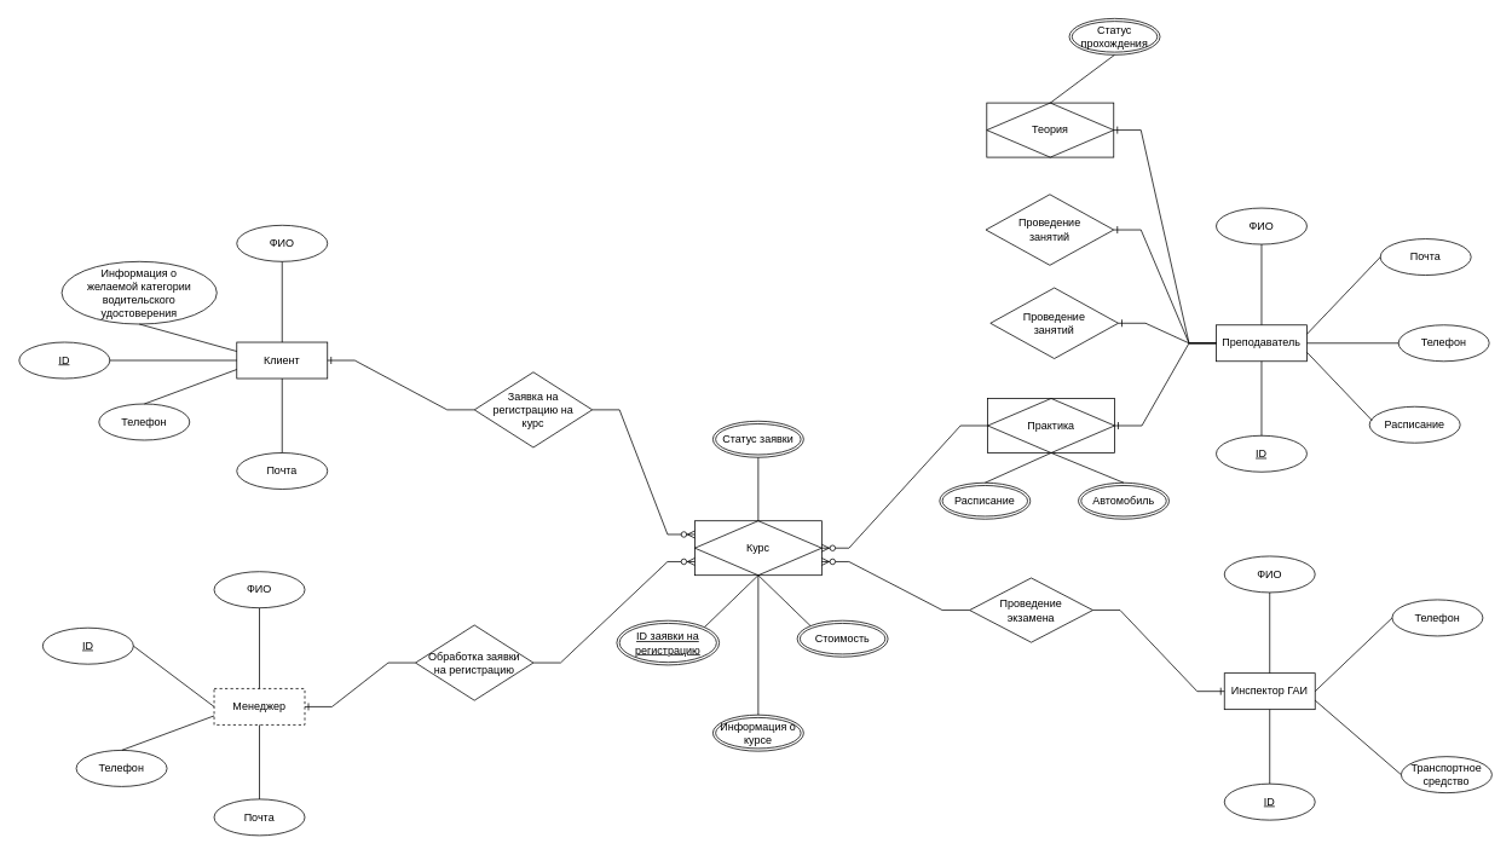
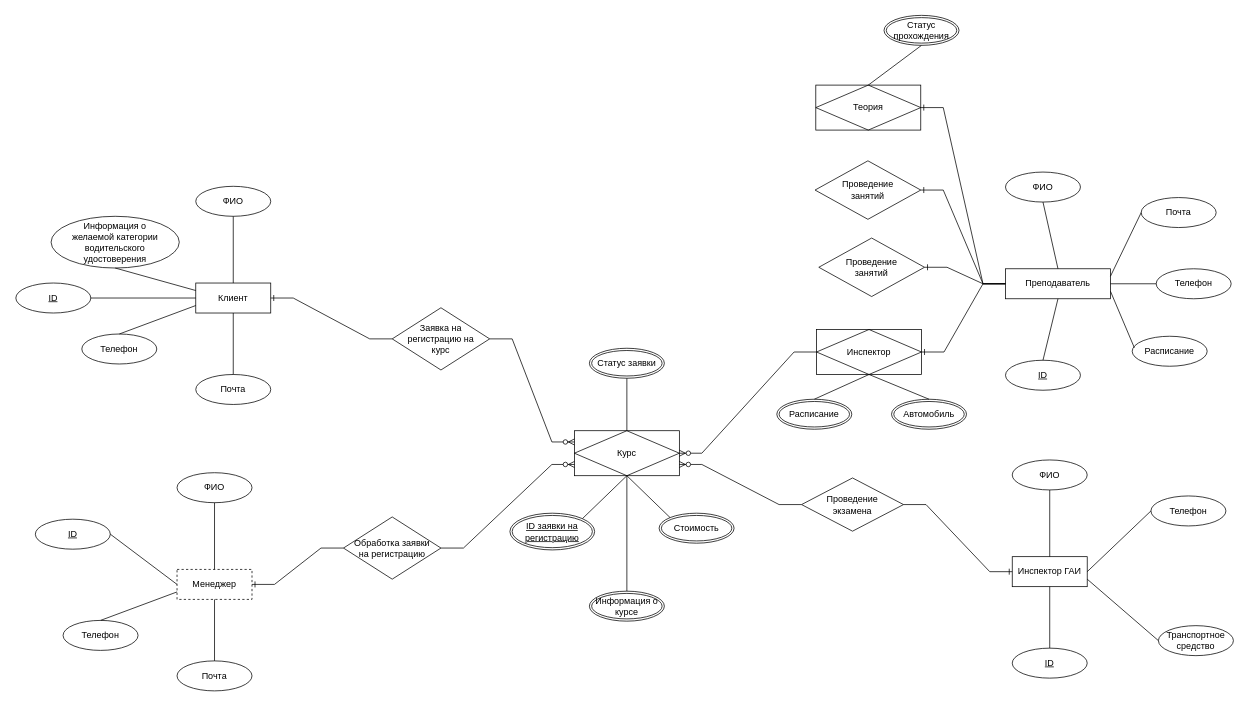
- <mxCell id="36" value="Преподаватель" style="whiteSpace=wrap;html=1;align=center;" parent="1" vertex="1"><mxGeometry x="1340" y="358" width="100" height="40" as="geometry" /></mxCell>
+ <mxCell id="36" value="Преподаватель" style="whiteSpace=wrap;html=1;align=center;" parent="1" vertex="1"><mxGeometry x="1340" y="358" width="140" height="40" as="geometry" /></mxCell>
- <mxCell id="61" value="Практика" style="shape=associativeEntity;whiteSpace=wrap;html=1;align=center;" vertex="1" parent="1"><mxGeometry x="1088" y="439" width="140" height="60" as="geometry" /></mxCell>
+ <mxCell id="61" value="Инспектор" style="shape=associativeEntity;whiteSpace=wrap;html=1;align=center;" vertex="1" parent="1"><mxGeometry x="1088" y="439" width="140" height="60" as="geometry" /></mxCell>
